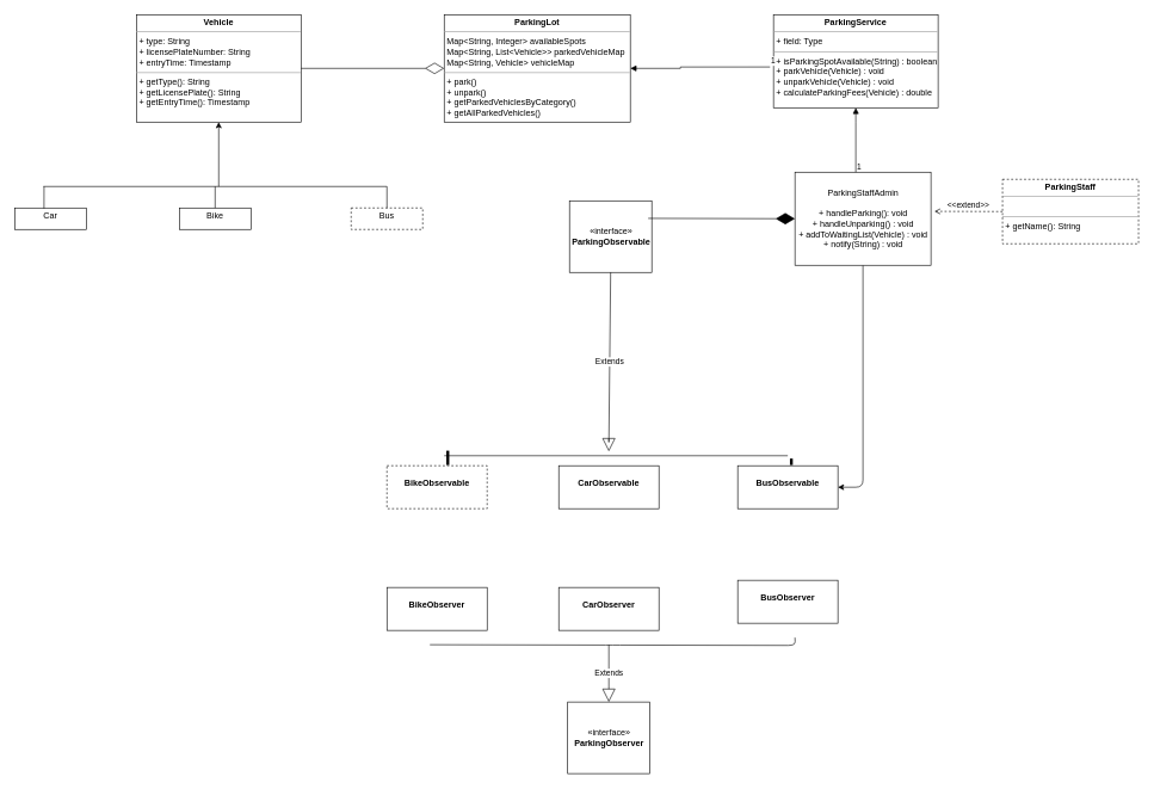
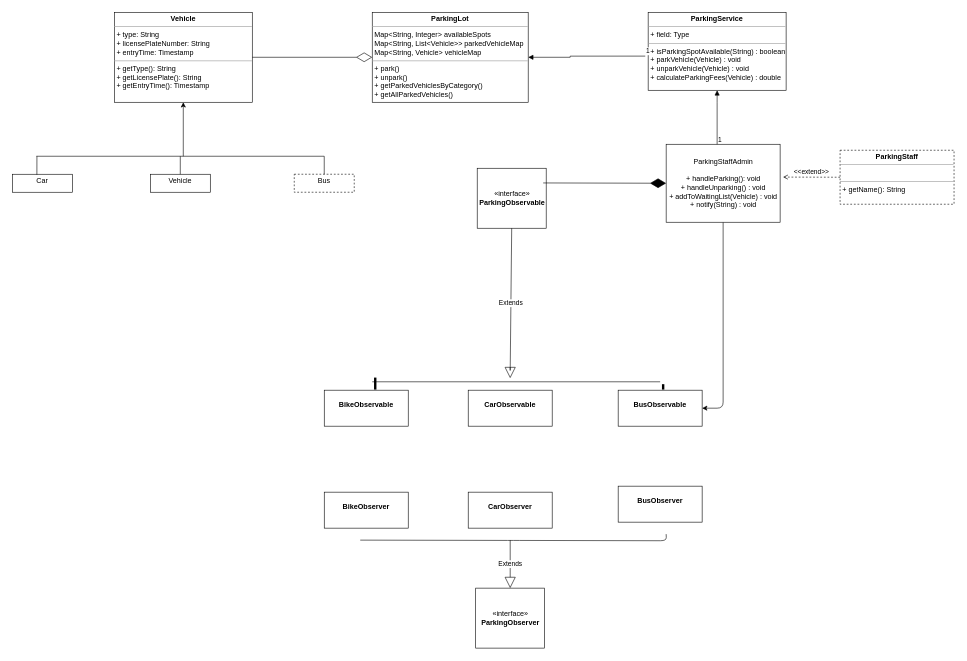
- <mxCell id="5" value="&lt;p style=&quot;margin:0px;margin-top:4px;text-align:center;&quot;&gt;&lt;span style=&quot;background-color: initial;&quot;&gt;Bike&lt;/span&gt;&lt;br&gt;&lt;/p&gt;" style="verticalAlign=top;align=left;overflow=fill;fontSize=12;fontFamily=Helvetica;html=1;" parent="1" vertex="1"><mxGeometry x="250" y="290" width="100" height="30" as="geometry" /></mxCell>
+ <mxCell id="5" value="&lt;p style=&quot;margin:0px;margin-top:4px;text-align:center;&quot;&gt;&lt;span style=&quot;background-color: initial;&quot;&gt;Vehicle&lt;/span&gt;&lt;br&gt;&lt;/p&gt;" style="verticalAlign=top;align=left;overflow=fill;fontSize=12;fontFamily=Helvetica;html=1;" parent="1" vertex="1"><mxGeometry x="250" y="290" width="100" height="30" as="geometry" /></mxCell>
- <mxCell id="24" value="&lt;p style=&quot;margin:0px;margin-top:4px;text-align:center;&quot;&gt;&lt;br&gt;&lt;b&gt;BikeObservable&lt;/b&gt;&lt;br&gt;&lt;/p&gt;" style="verticalAlign=top;align=left;overflow=fill;fontSize=12;fontFamily=Helvetica;html=1;dashed=1;" parent="1" vertex="1"><mxGeometry x="540" y="650" width="140" height="60" as="geometry" /></mxCell>
+ <mxCell id="24" value="&lt;p style=&quot;margin:0px;margin-top:4px;text-align:center;&quot;&gt;&lt;br&gt;&lt;b&gt;BikeObservable&lt;/b&gt;&lt;br&gt;&lt;/p&gt;" style="verticalAlign=top;align=left;overflow=fill;fontSize=12;fontFamily=Helvetica;html=1;" parent="1" vertex="1"><mxGeometry x="540" y="650" width="140" height="60" as="geometry" /></mxCell>
